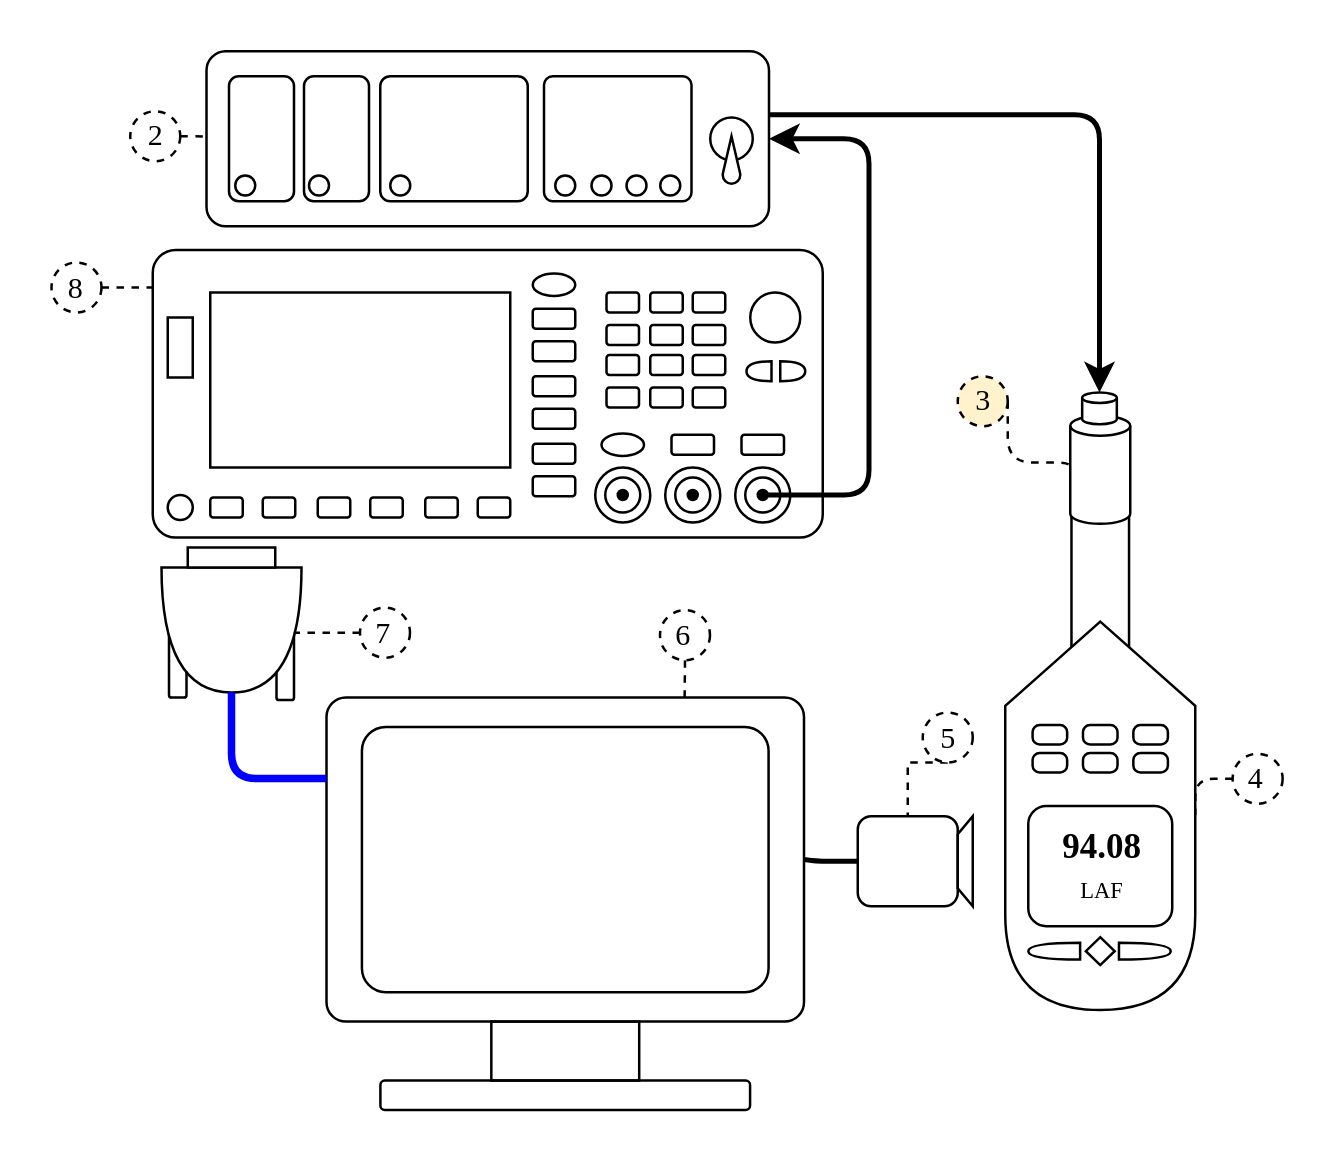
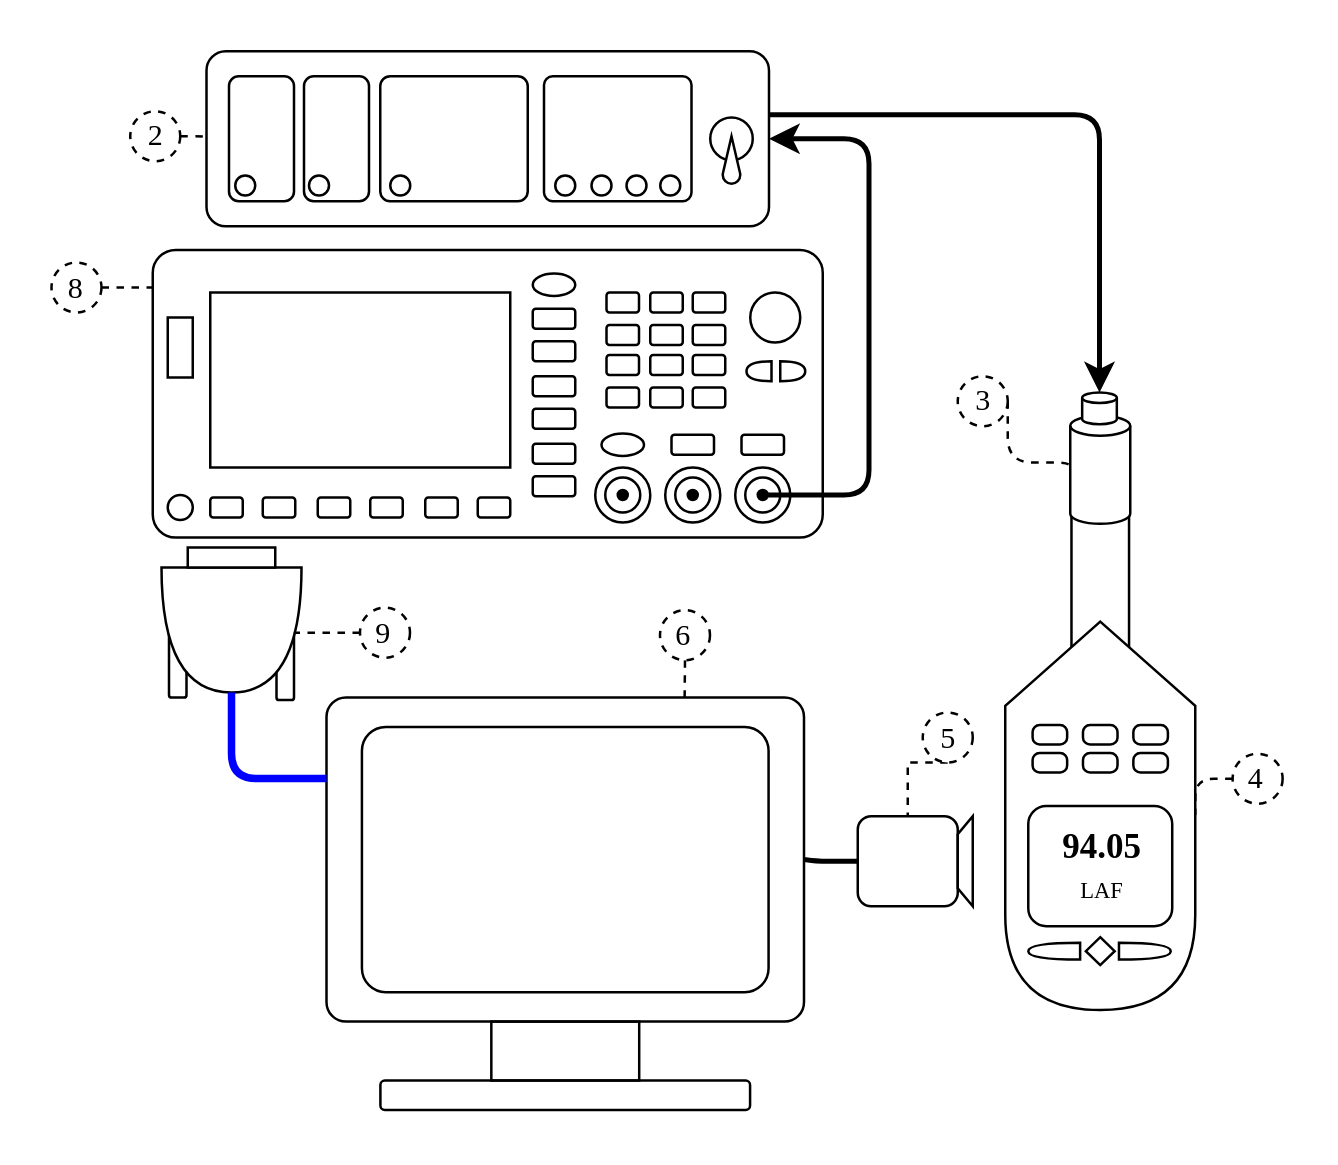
- <mxCell id="107" value="3" style="ellipse;whiteSpace=wrap;html=1;strokeWidth=1;fillColor=#fff2cc;dashed=1;aspect=fixed;fontFamily=Cambria;" vertex="1" parent="1"><mxGeometry x="382.5" y="150" width="20" height="20" as="geometry" /></mxCell>
+ <mxCell id="107" value="3" style="ellipse;whiteSpace=wrap;html=1;strokeWidth=1;fillColor=#ffffff;dashed=1;aspect=fixed;fontFamily=Cambria;" vertex="1" parent="1"><mxGeometry x="382.5" y="150" width="20" height="20" as="geometry" /></mxCell>
- <mxCell id="113" value="7" style="ellipse;whiteSpace=wrap;html=1;strokeWidth=1;fillColor=#ffffff;dashed=1;aspect=fixed;fontFamily=Cambria;" vertex="1" parent="1"><mxGeometry x="143.4" y="242.57" width="20" height="20" as="geometry" /></mxCell>
+ <mxCell id="113" value="9" style="ellipse;whiteSpace=wrap;html=1;strokeWidth=1;fillColor=#ffffff;dashed=1;aspect=fixed;fontFamily=Cambria;" vertex="1" parent="1"><mxGeometry x="143.4" y="242.57" width="20" height="20" as="geometry" /></mxCell>
- <mxCell id="85" value="&lt;font face=&quot;Tahoma&quot; style=&quot;font-size: 14px&quot;&gt;&lt;b&gt;94.08&lt;/b&gt;&lt;/font&gt;&lt;br&gt;&lt;font style=&quot;font-size: 9px&quot;&gt;LAF&lt;/font&gt;" style="text;html=1;align=center;verticalAlign=middle;resizable=0;points=[];autosize=1;strokeColor=none;fillColor=none;fontFamily=Bebas Neue;" vertex="1" parent="71"><mxGeometry x="8" y="131.44" width="60" height="40" as="geometry" /></mxCell>
+ <mxCell id="85" value="&lt;font face=&quot;Tahoma&quot; style=&quot;font-size: 14px&quot;&gt;&lt;b&gt;94.05&lt;/b&gt;&lt;/font&gt;&lt;br&gt;&lt;font style=&quot;font-size: 9px&quot;&gt;LAF&lt;/font&gt;" style="text;html=1;align=center;verticalAlign=middle;resizable=0;points=[];autosize=1;strokeColor=none;fillColor=none;fontFamily=Bebas Neue;" vertex="1" parent="71"><mxGeometry x="8" y="131.44" width="60" height="40" as="geometry" /></mxCell>
